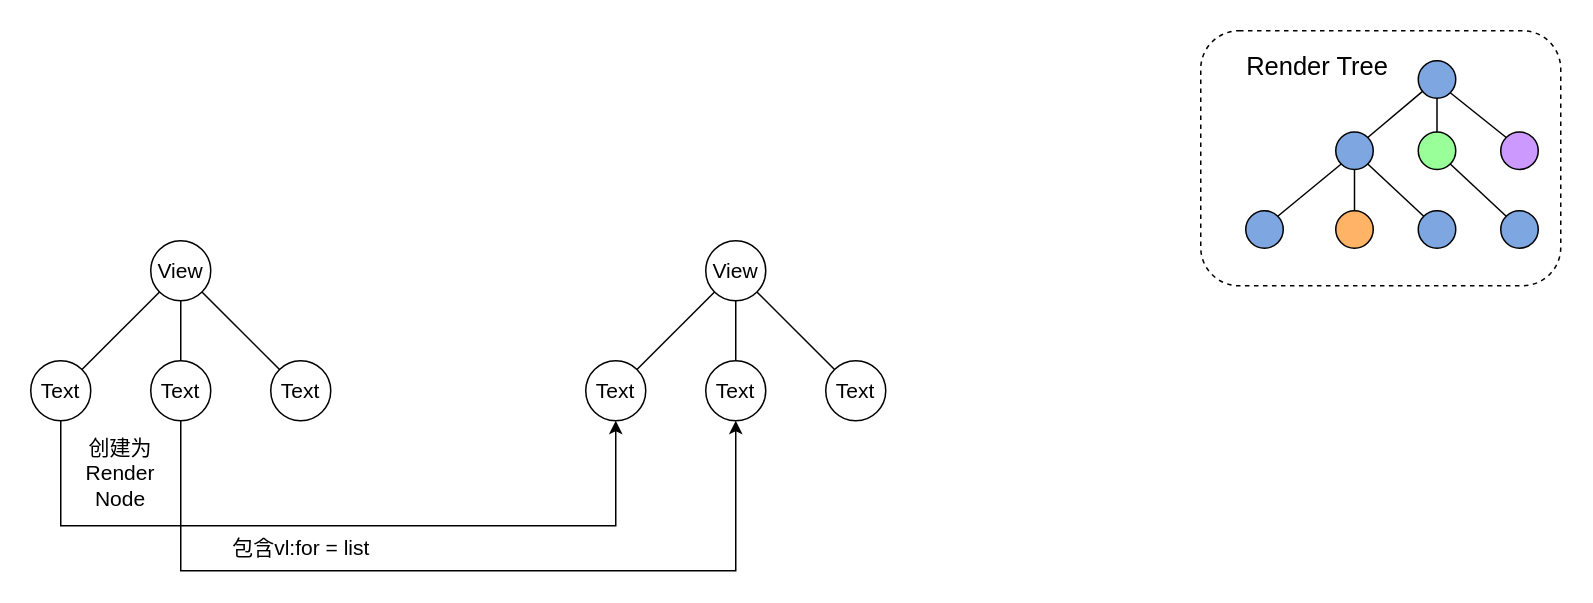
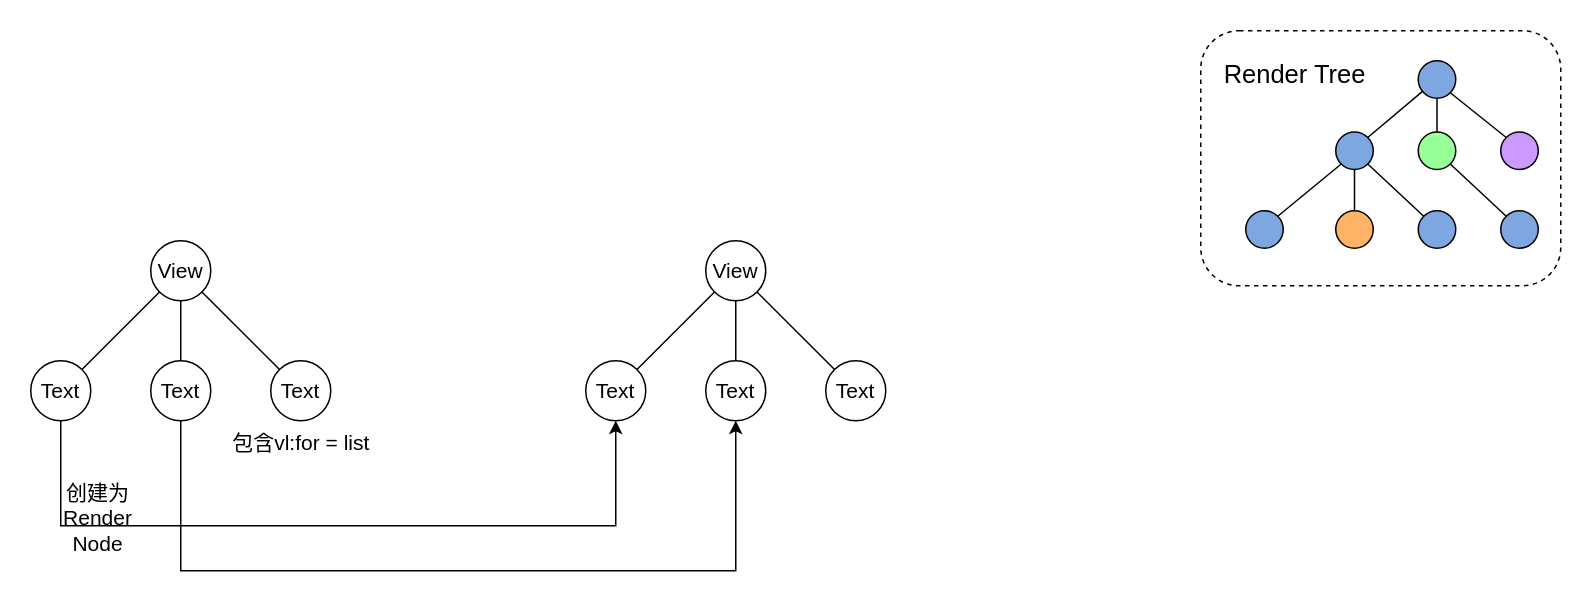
- <mxCell id="25" value="Render Tree" style="text;html=1;strokeColor=none;fillColor=none;align=center;verticalAlign=middle;whiteSpace=wrap;rounded=0;fontSize=17;" vertex="1" parent="1"><mxGeometry x="825" y="30" width="106" height="30" as="geometry" /></mxCell>
+ <mxCell id="25" value="Render Tree" style="text;html=1;strokeColor=none;fillColor=none;align=center;verticalAlign=middle;whiteSpace=wrap;rounded=0;fontSize=17;" vertex="1" parent="1"><mxGeometry x="810" y="35" width="106" height="30" as="geometry" /></mxCell>
- <mxCell id="35" value="创建为Render Node" style="text;html=1;strokeColor=none;fillColor=none;align=center;verticalAlign=middle;whiteSpace=wrap;rounded=0;fontSize=14;" vertex="1" parent="1"><mxGeometry x="50" y="300" width="60" height="30" as="geometry" /></mxCell>
+ <mxCell id="35" value="创建为Render Node" style="text;html=1;strokeColor=none;fillColor=none;align=center;verticalAlign=middle;whiteSpace=wrap;rounded=0;fontSize=14;" vertex="1" parent="1"><mxGeometry x="35" y="330" width="60" height="30" as="geometry" /></mxCell>
- <mxCell id="36" value="包含vl:for = list" style="text;html=1;strokeColor=none;fillColor=none;align=center;verticalAlign=middle;whiteSpace=wrap;rounded=0;fontSize=14;" vertex="1" parent="1"><mxGeometry x="149.5" y="350" width="101" height="30" as="geometry" /></mxCell>
+ <mxCell id="36" value="包含vl:for = list" style="text;html=1;strokeColor=none;fillColor=none;align=center;verticalAlign=middle;whiteSpace=wrap;rounded=0;fontSize=14;" vertex="1" parent="1"><mxGeometry x="149.5" y="280" width="101" height="30" as="geometry" /></mxCell>
